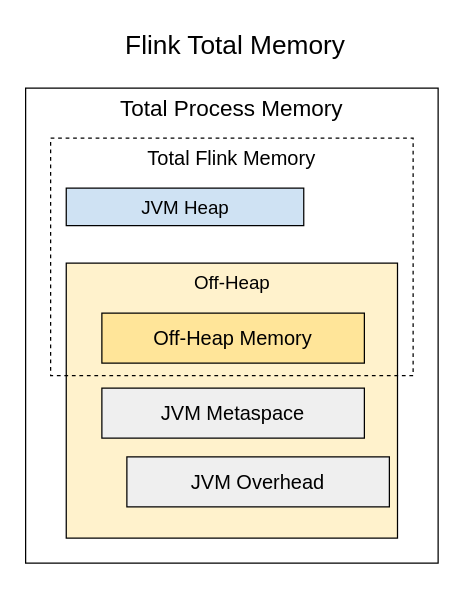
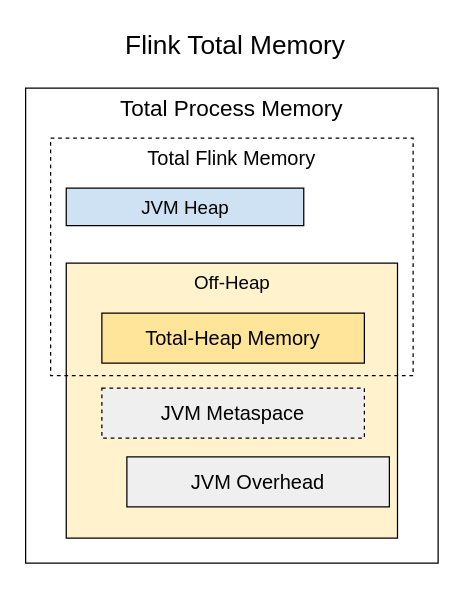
- <mxCell id="6" value="Off-Heap Memory" style="rounded=0;whiteSpace=wrap;html=1;strokeColor=#000000;strokeWidth=1;fillColor=#ffe599;fontSize=16;" parent="1" vertex="1"><mxGeometry x="81" y="250" width="210" height="40" as="geometry" /></mxCell>
+ <mxCell id="6" value="Total-Heap Memory" style="rounded=0;whiteSpace=wrap;html=1;strokeColor=#000000;strokeWidth=1;fillColor=#ffe599;fontSize=16;" parent="1" vertex="1"><mxGeometry x="81" y="250" width="210" height="40" as="geometry" /></mxCell>
- <mxCell id="8" value="JVM Metaspace" style="rounded=0;whiteSpace=wrap;html=1;strokeColor=#000000;strokeWidth=1;fillColor=#efefef;fontSize=16;" parent="1" vertex="1"><mxGeometry x="81" y="310" width="210" height="40" as="geometry" /></mxCell>
+ <mxCell id="8" value="JVM Metaspace" style="rounded=0;whiteSpace=wrap;html=1;strokeColor=#000000;strokeWidth=1;fillColor=#efefef;fontSize=16;dashed=1;" parent="1" vertex="1"><mxGeometry x="81" y="310" width="210" height="40" as="geometry" /></mxCell>
